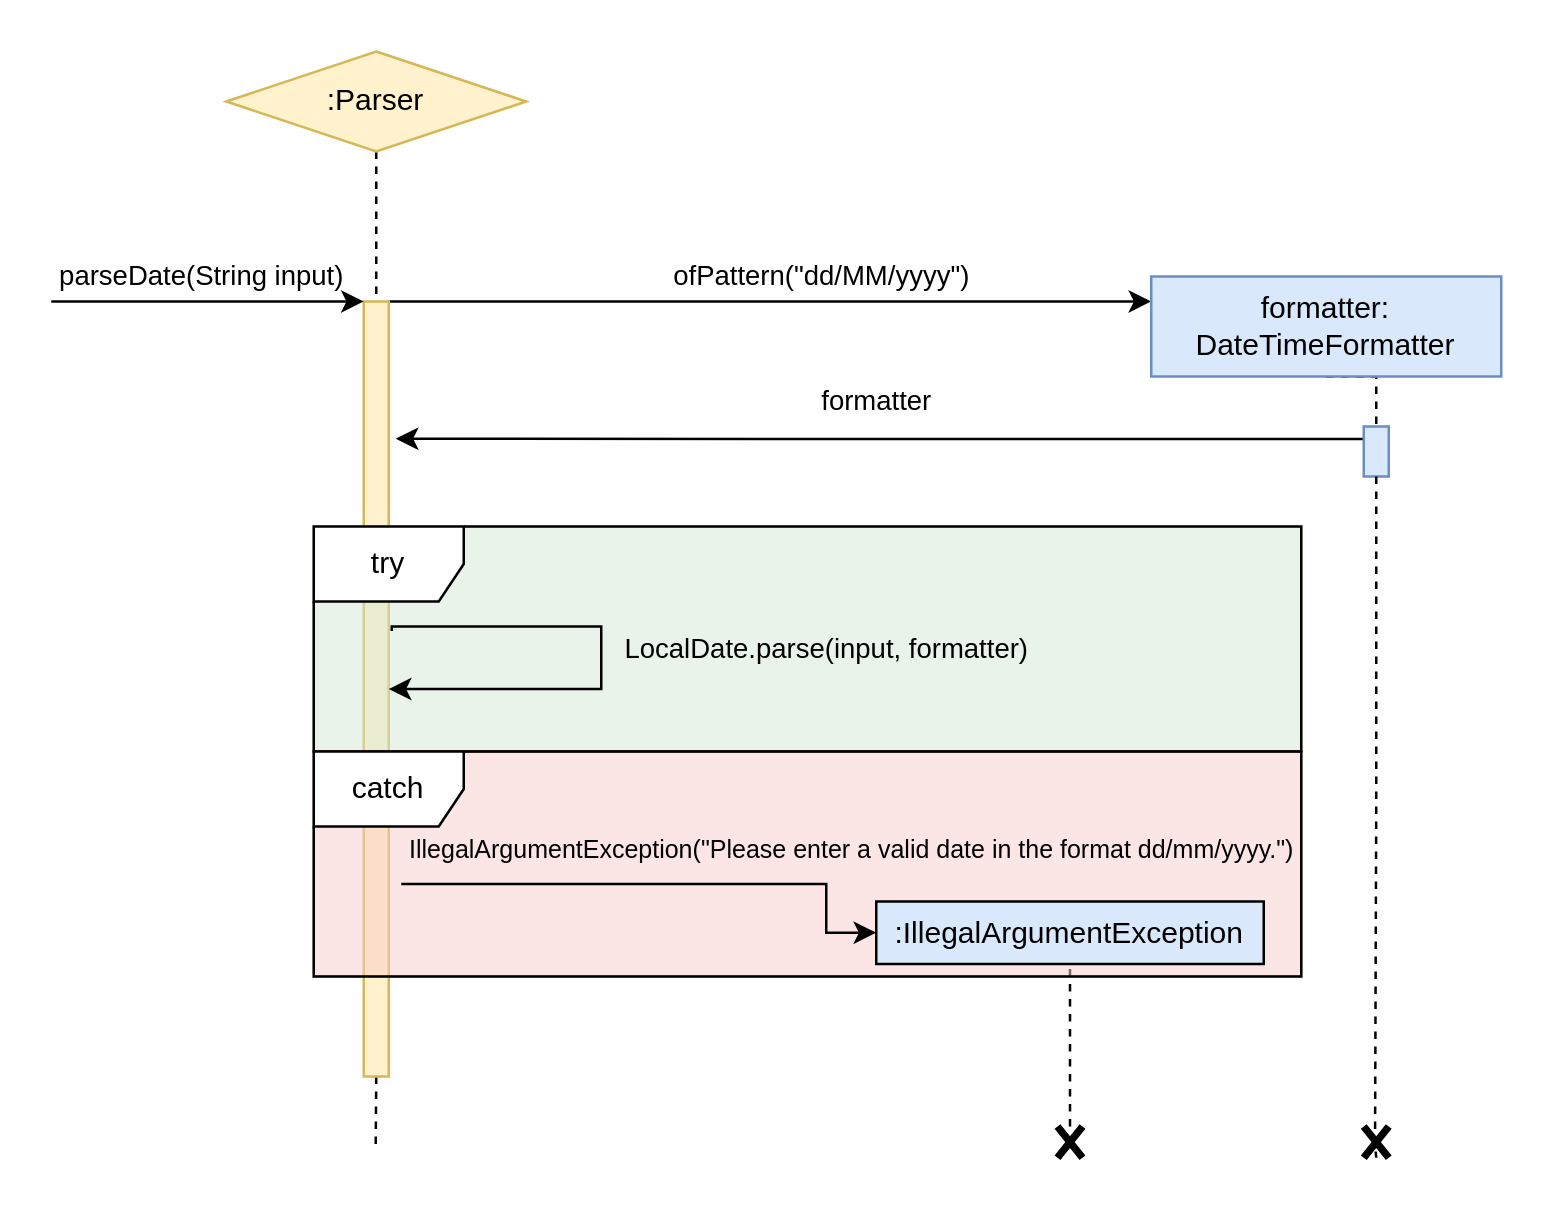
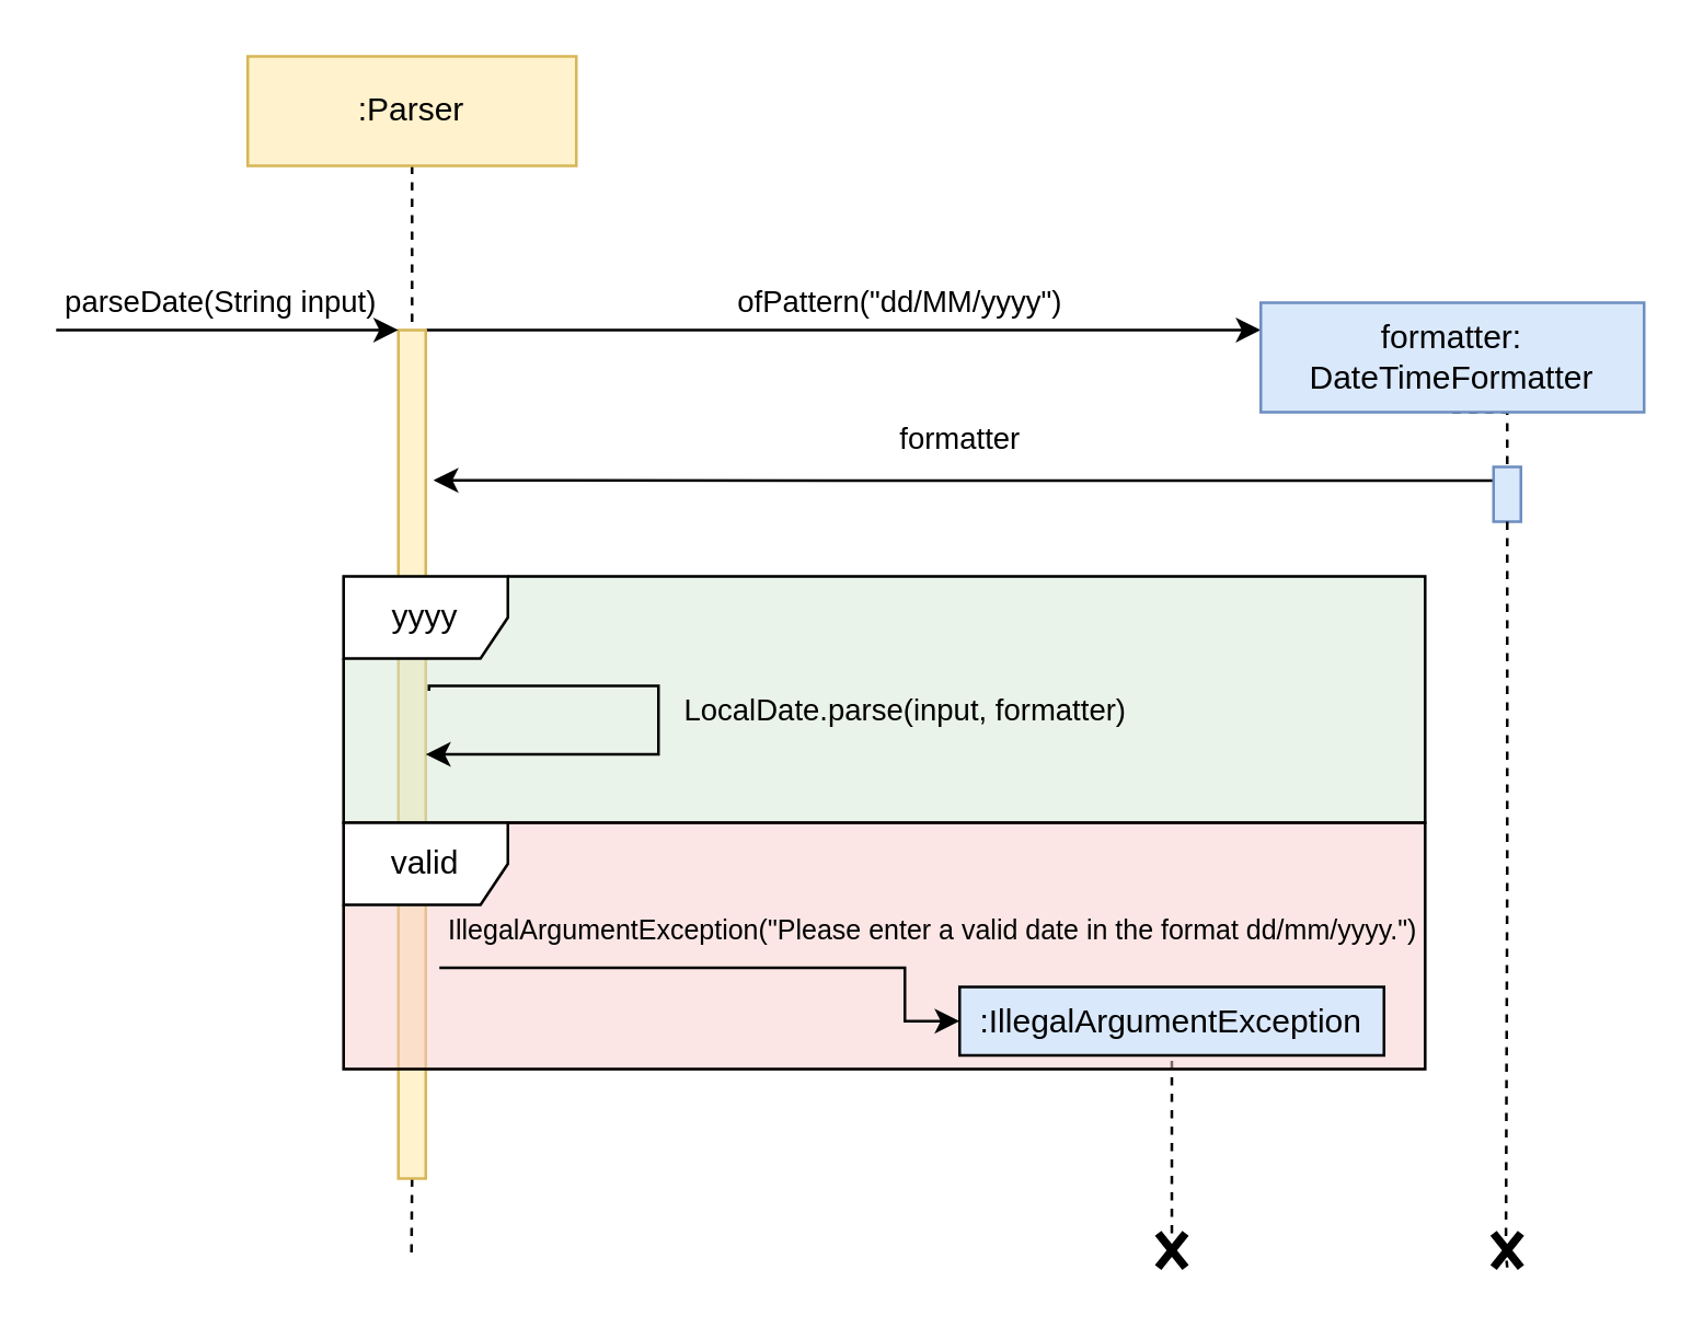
- <mxCell id="3" value=":Parser" style="rhombus;whiteSpace=wrap;html=1;labelBackgroundColor=none;fillColor=#fff2cc;strokeColor=#d6b656;" vertex="1" parent="1"><mxGeometry x="90" y="20" width="120" height="40" as="geometry" /></mxCell>
+ <mxCell id="3" value=":Parser" style="rounded=0;whiteSpace=wrap;html=1;labelBackgroundColor=none;fillColor=#fff2cc;strokeColor=#d6b656;" vertex="1" parent="1"><mxGeometry x="90" y="20" width="120" height="40" as="geometry" /></mxCell>
- <mxCell id="19" value="try" style="shape=umlFrame;whiteSpace=wrap;html=1;pointerEvents=0;labelBackgroundColor=none;strokeColor=default;" vertex="1" parent="17"><mxGeometry width="395" height="90" as="geometry" /></mxCell>
+ <mxCell id="19" value="yyyy" style="shape=umlFrame;whiteSpace=wrap;html=1;pointerEvents=0;labelBackgroundColor=none;strokeColor=default;" vertex="1" parent="17"><mxGeometry width="395" height="90" as="geometry" /></mxCell>
- <mxCell id="21" value="catch" style="shape=umlFrame;whiteSpace=wrap;html=1;pointerEvents=0;labelBackgroundColor=none;fillColor=default;" vertex="1" parent="20"><mxGeometry width="395" height="90" as="geometry" /></mxCell>
+ <mxCell id="21" value="valid" style="shape=umlFrame;whiteSpace=wrap;html=1;pointerEvents=0;labelBackgroundColor=none;fillColor=default;" vertex="1" parent="20"><mxGeometry width="395" height="90" as="geometry" /></mxCell>
